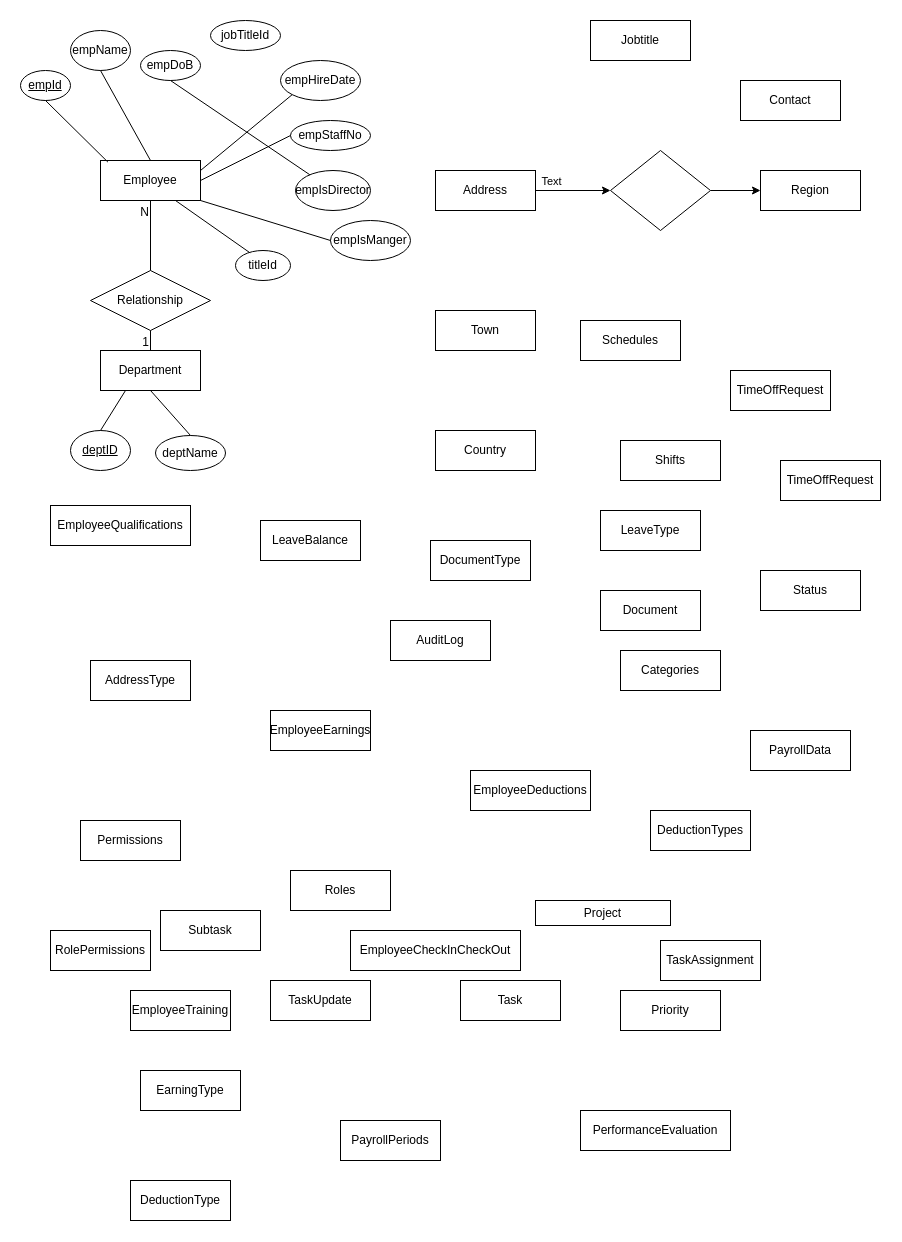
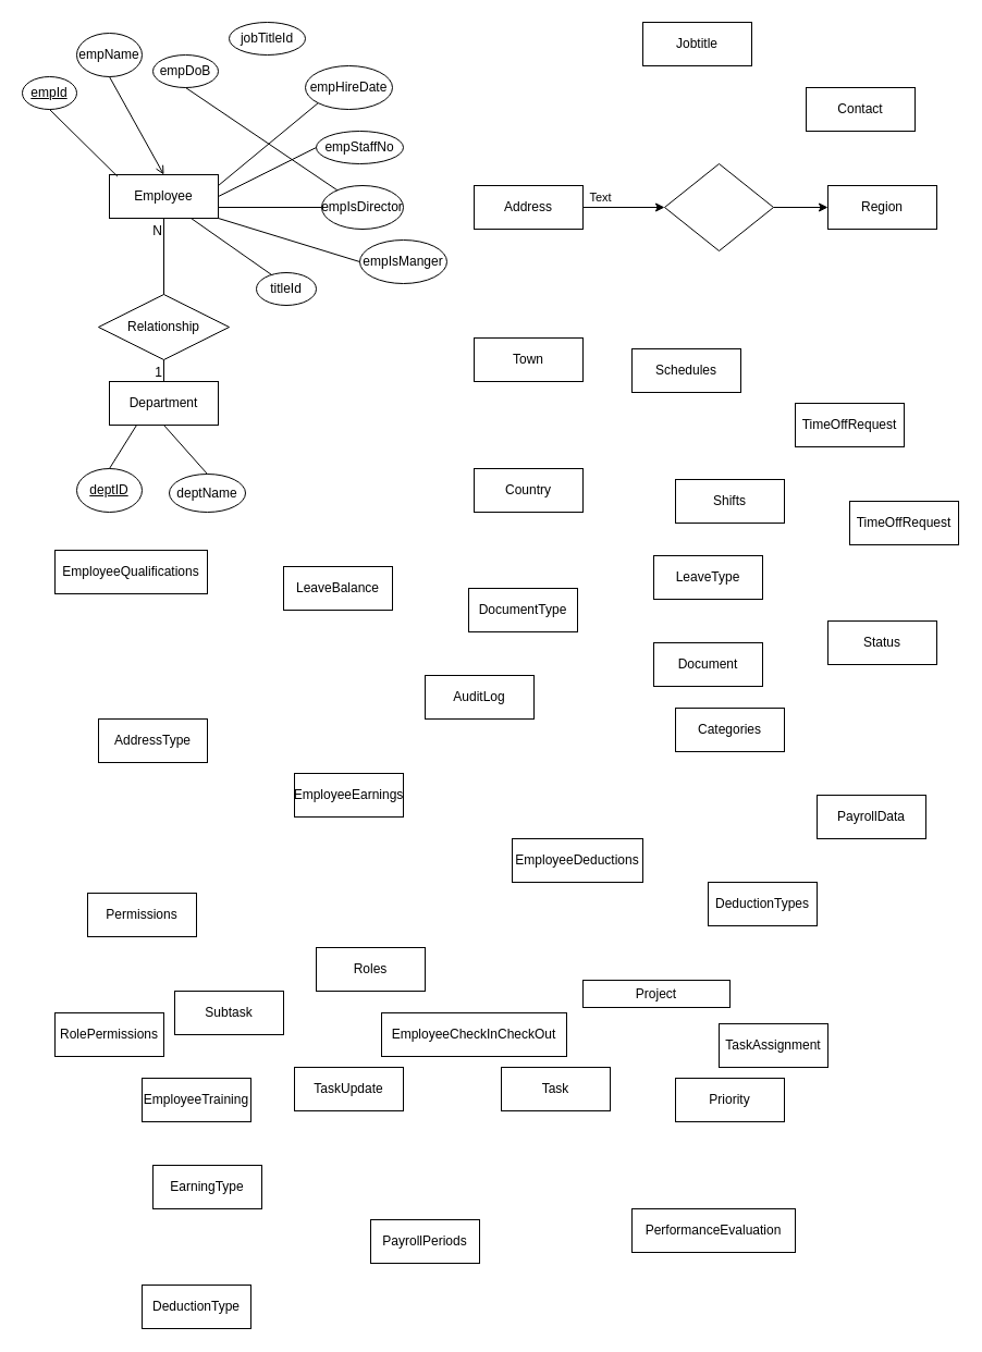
- <mxCell id="60" value="" style="endArrow=none;html=1;rounded=0;exitX=0.5;exitY=1;exitDx=0;exitDy=0;entryX=0.5;entryY=0;entryDx=0;entryDy=0;" edge="1" parent="1" source="52" target="2"><mxGeometry relative="1" as="geometry"><mxPoint x="85" y="125" as="sourcePoint" /><mxPoint x="183" y="218" as="targetPoint" /></mxGeometry></mxCell>
+ <mxCell id="60" value="" style="endArrow=open;html=1;rounded=0;exitX=0.5;exitY=1;exitDx=0;exitDy=0;entryX=0.5;entryY=0;entryDx=0;entryDy=0;" edge="1" parent="1" source="52" target="2"><mxGeometry relative="1" as="geometry"><mxPoint x="85" y="125" as="sourcePoint" /><mxPoint x="183" y="218" as="targetPoint" /></mxGeometry></mxCell>
+ <mxCell id="69" value="" style="endArrow=none;html=1;rounded=0;exitX=0;exitY=0.5;exitDx=0;exitDy=0;entryX=1;entryY=0.75;entryDx=0;entryDy=0;" edge="1" parent="1" source="55" target="2"><mxGeometry relative="1" as="geometry"><mxPoint x="200" y="110" as="sourcePoint" /><mxPoint x="165" y="180" as="targetPoint" /></mxGeometry></mxCell>
